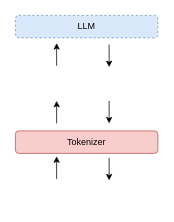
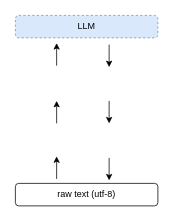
- <mxCell id="4" value="Tokenizer" style="rounded=1;whiteSpace=wrap;html=1;fillColor=#f8cecc;strokeColor=#b85450;" vertex="1" parent="2"><mxGeometry y="154" width="190" height="30" as="geometry" /></mxCell>
+ <mxCell id="5" value="raw text (utf-8)" style="rounded=1;whiteSpace=wrap;html=1;" vertex="1" parent="2"><mxGeometry y="224" width="190" height="30" as="geometry" /></mxCell>
